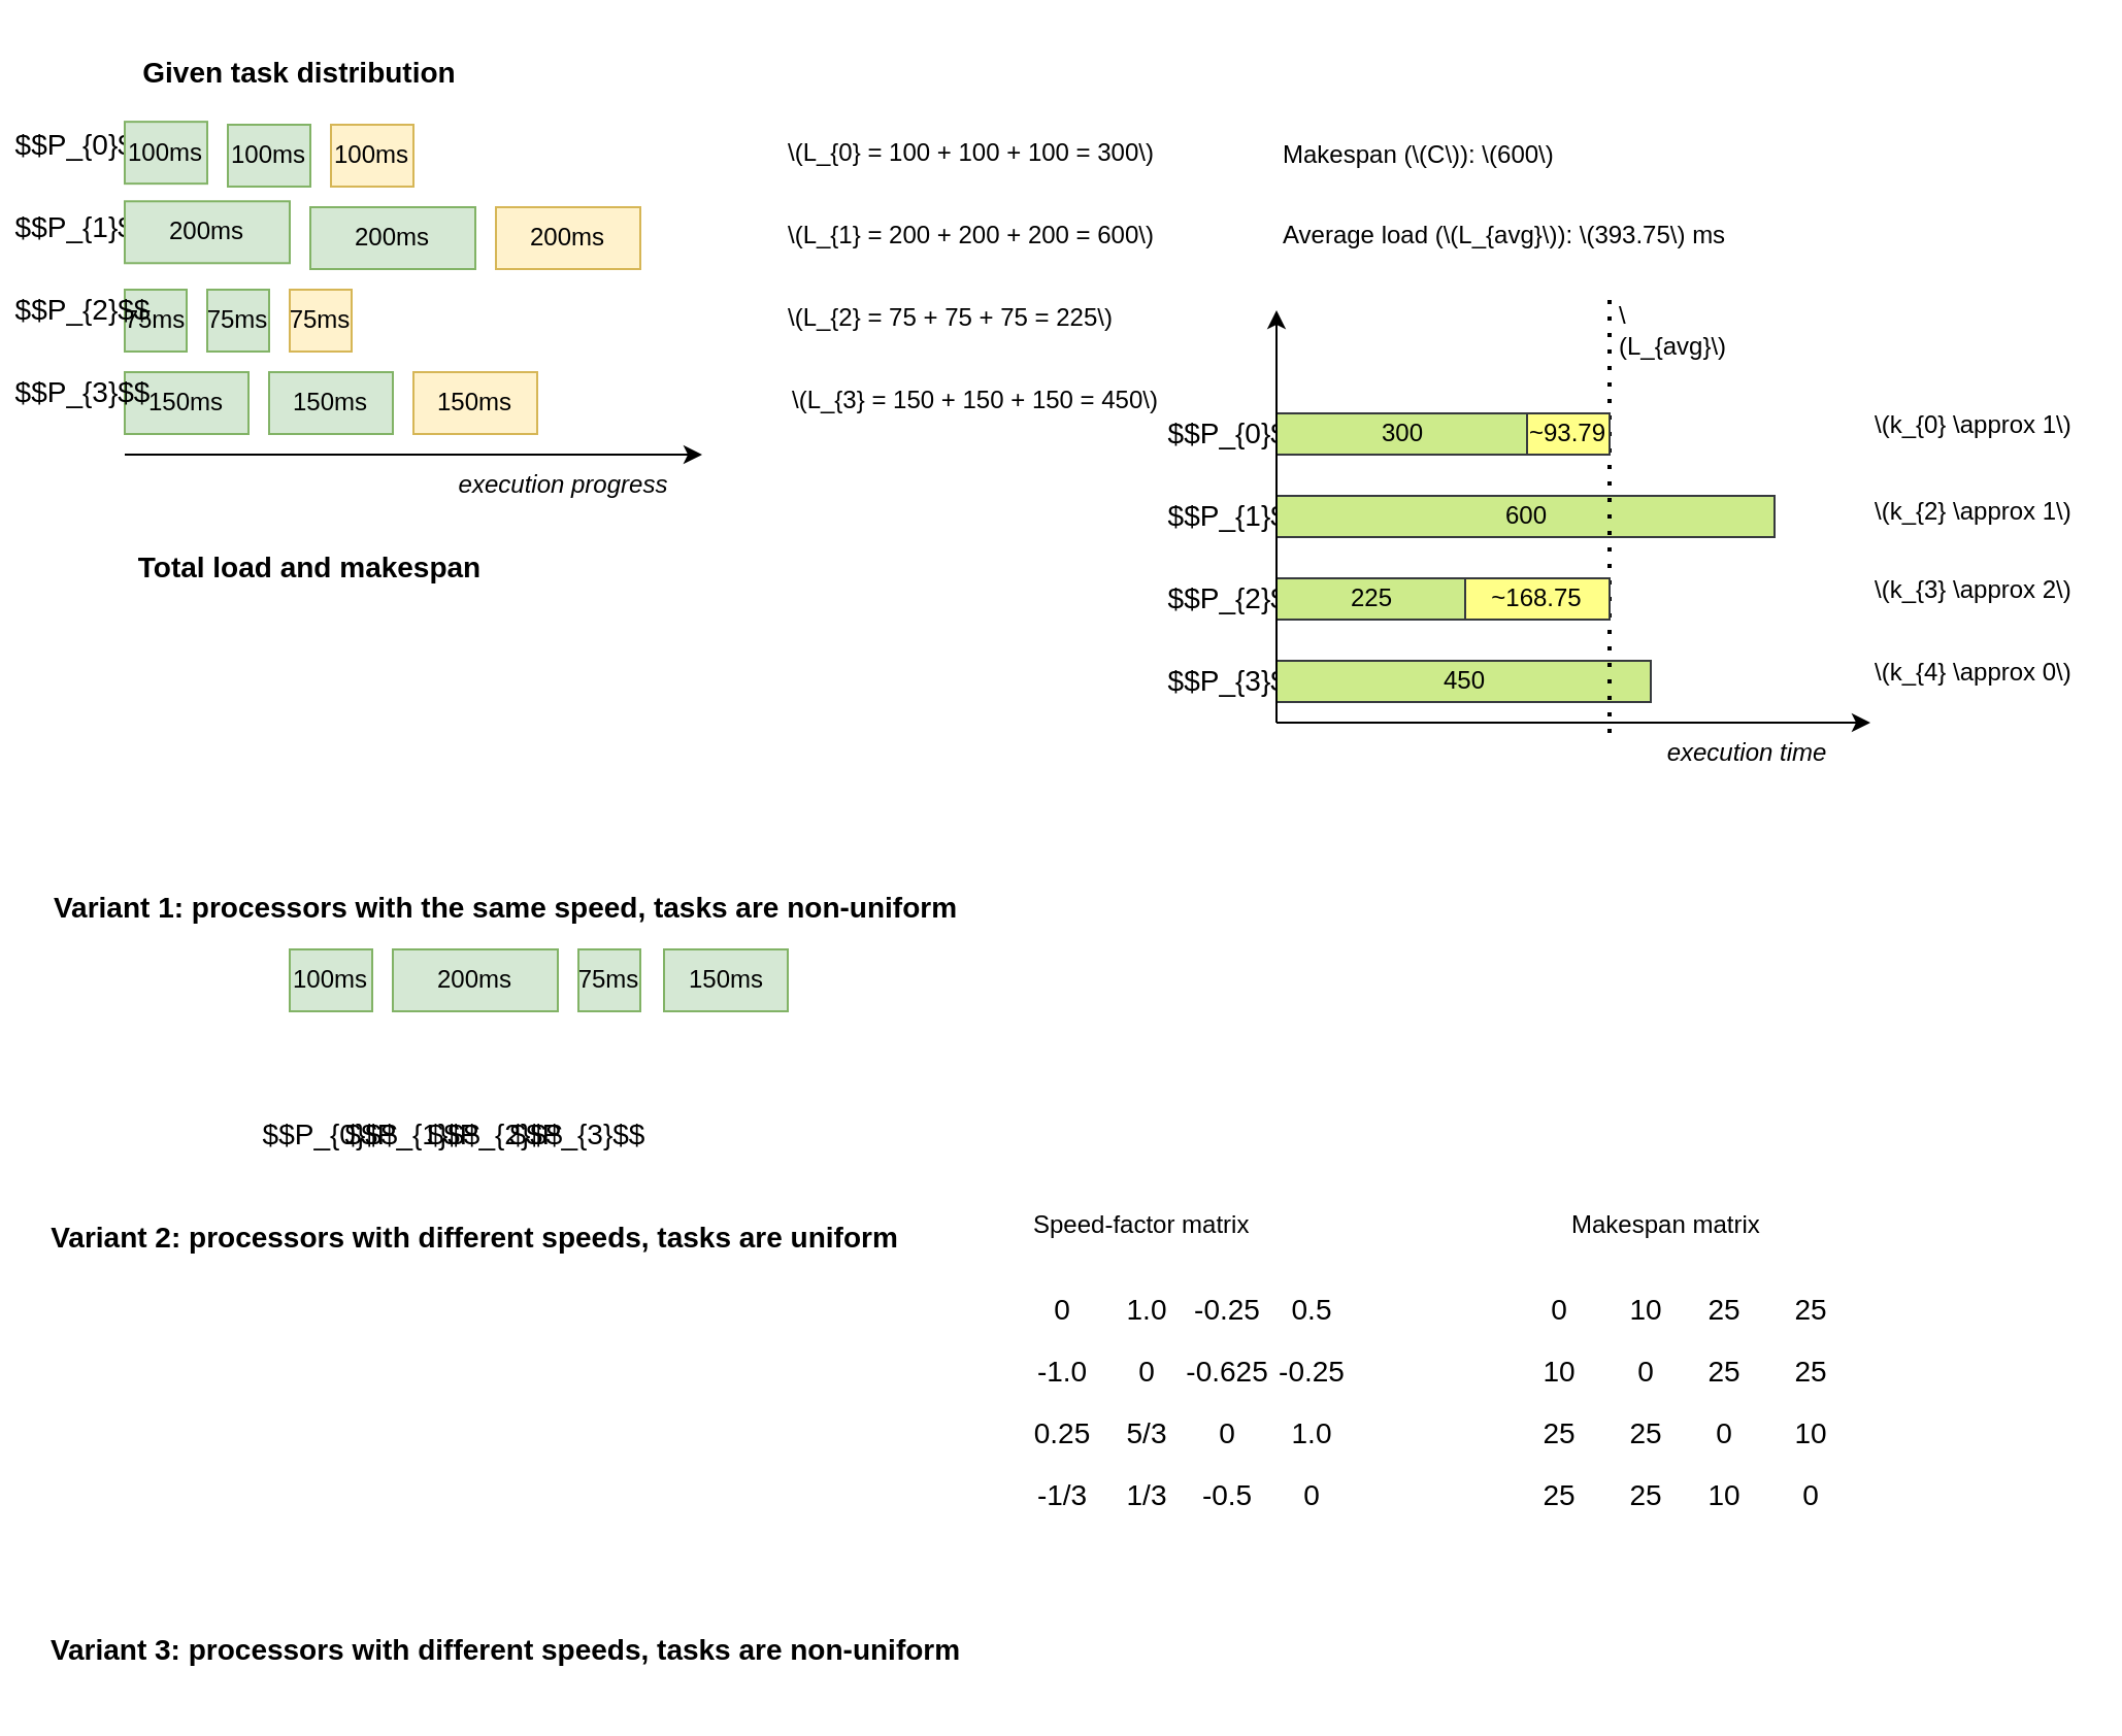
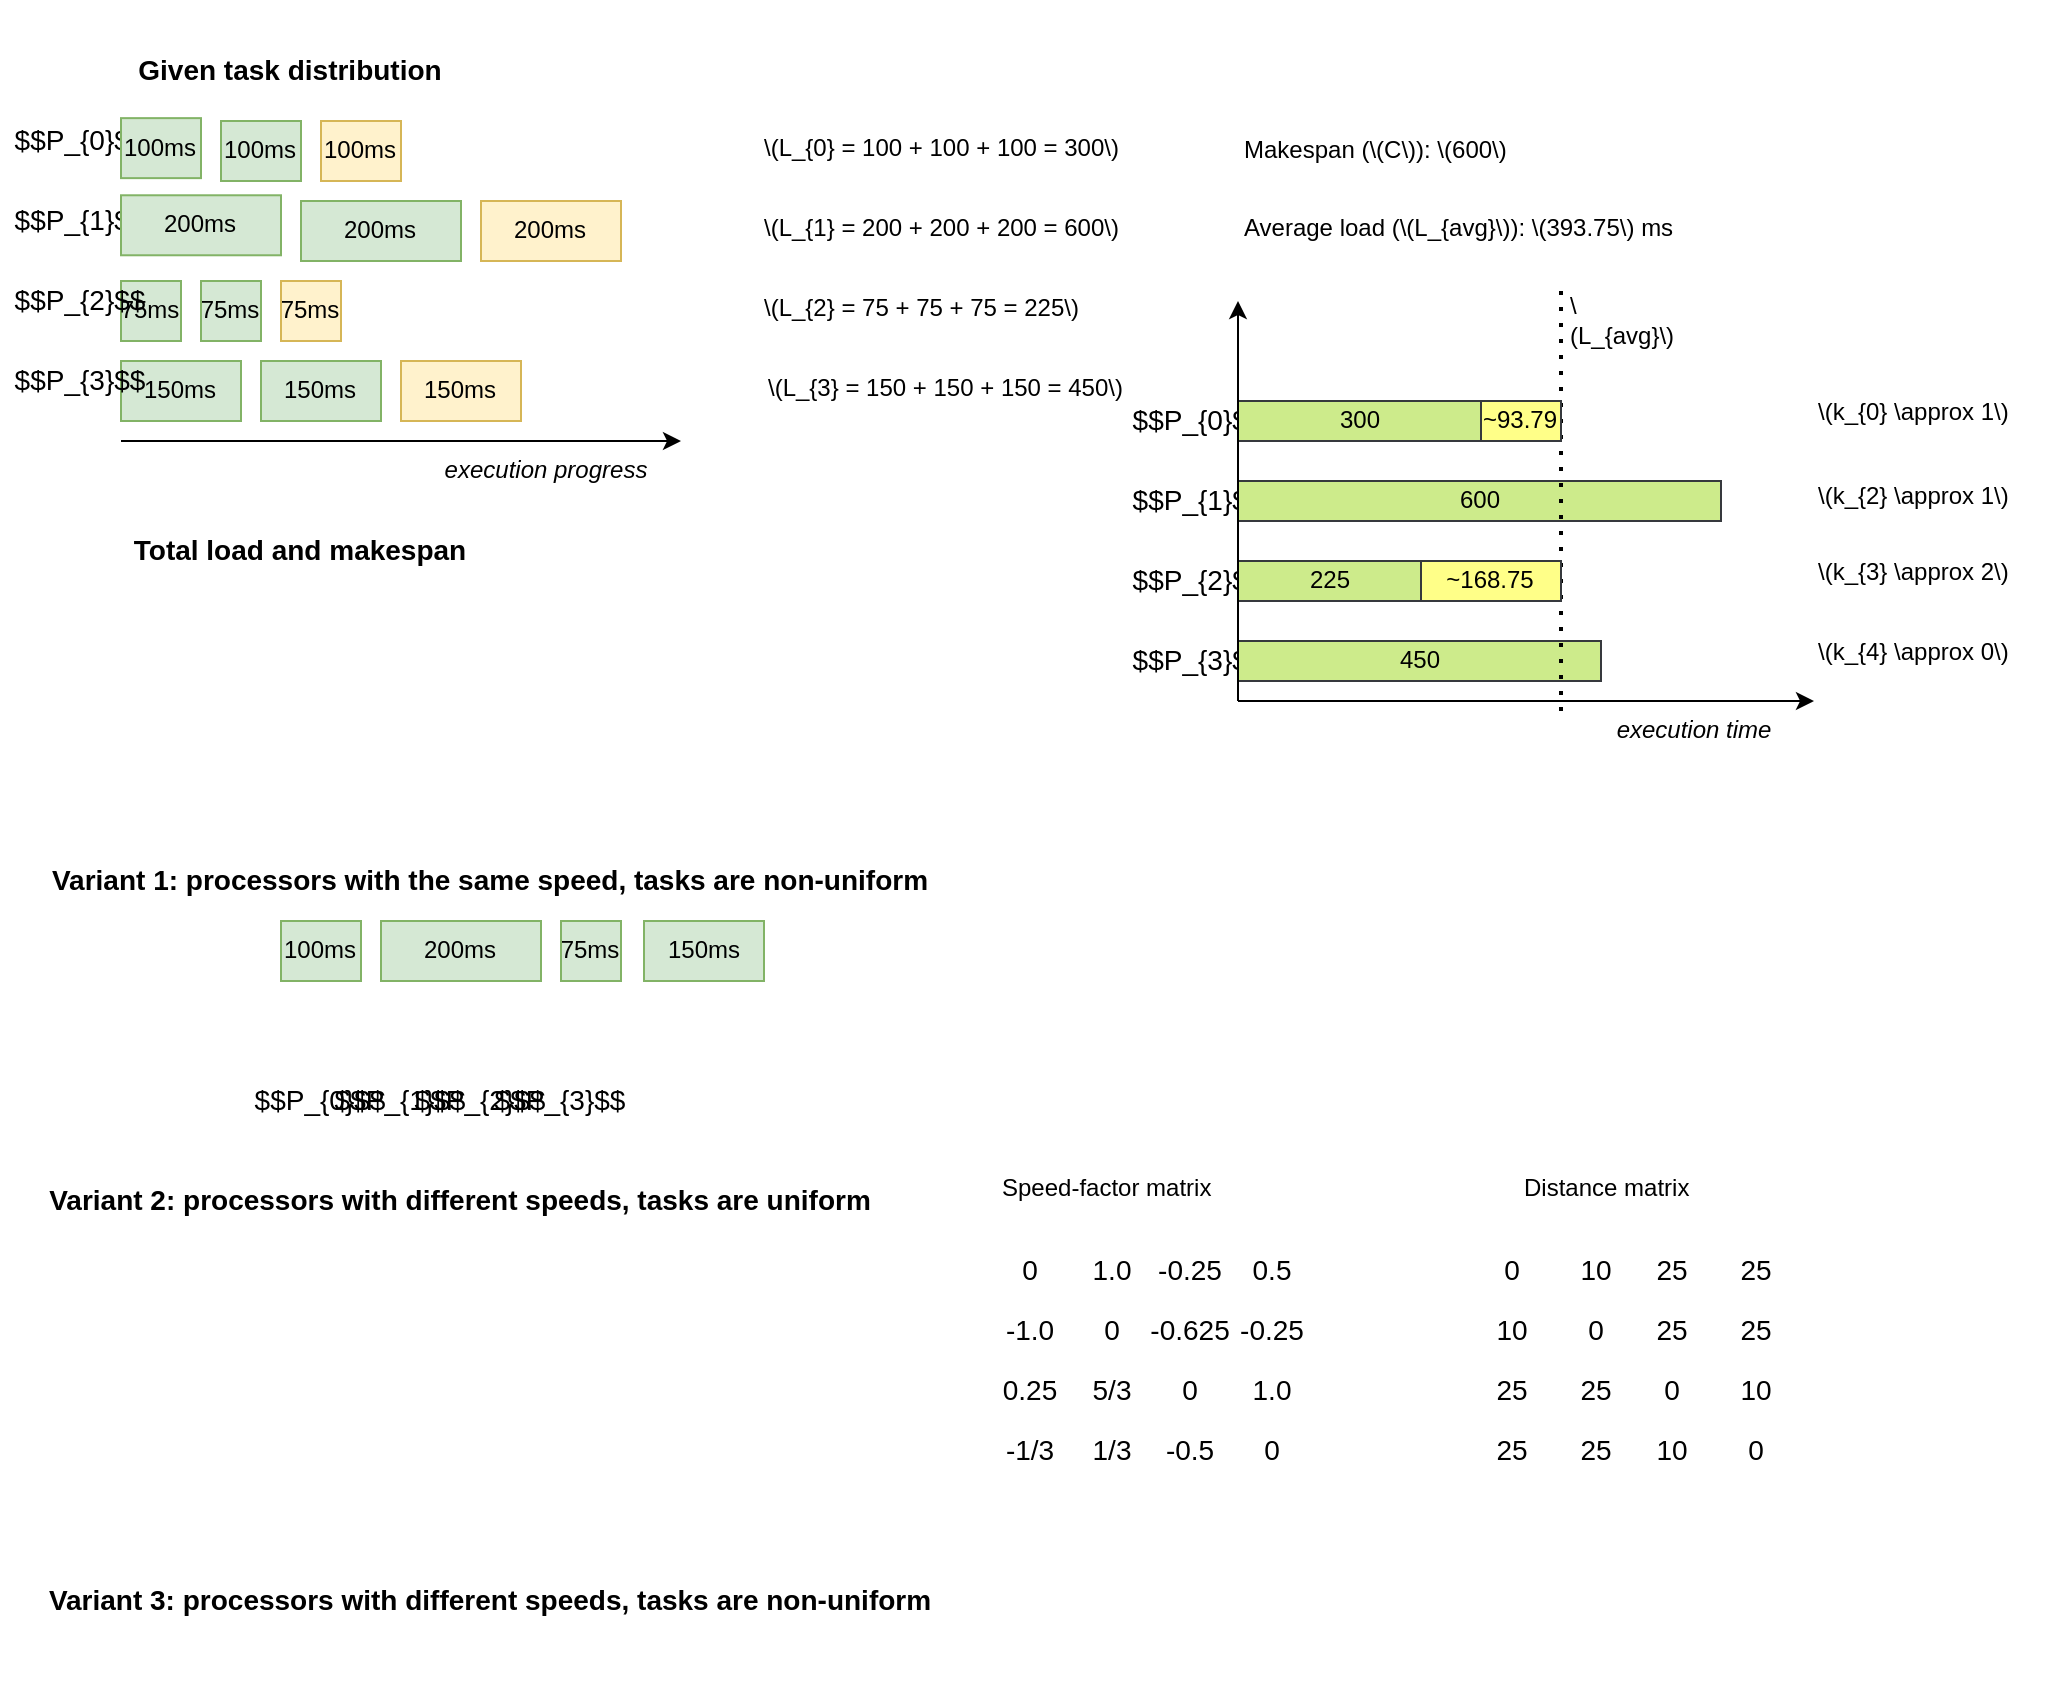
- <mxCell id="52" value="Makespan matrix" style="text;html=1;strokeColor=none;fillColor=none;align=left;verticalAlign=middle;whiteSpace=wrap;rounded=0;" vertex="1" parent="1"><mxGeometry x="760" y="580" width="120" height="27.14" as="geometry" /></mxCell>
+ <mxCell id="52" value="Distance matrix" style="text;html=1;strokeColor=none;fillColor=none;align=left;verticalAlign=middle;whiteSpace=wrap;rounded=0;" vertex="1" parent="1"><mxGeometry x="760" y="580" width="120" height="27.14" as="geometry" /></mxCell>
